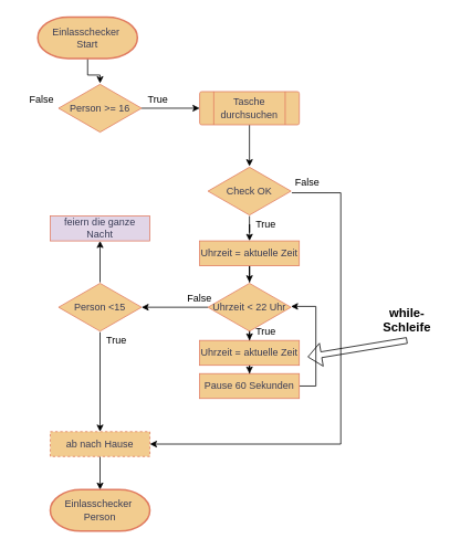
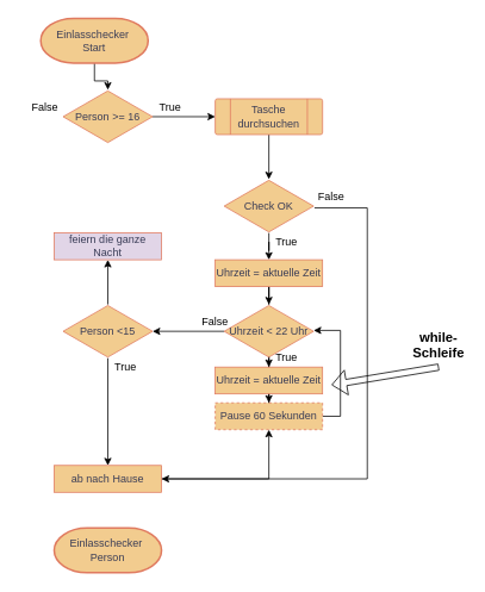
- <mxCell id="21" value="Pause 60 Sekunden" style="rounded=0;whiteSpace=wrap;html=1;strokeColor=#E07A5F;fontSize=12;fontColor=#393C56;fillColor=#F2CC8F;" vertex="1" parent="1"><mxGeometry x="240" y="450" width="120" height="30" as="geometry" /></mxCell>
+ <mxCell id="21" value="Pause 60 Sekunden" style="rounded=0;whiteSpace=wrap;html=1;strokeColor=#E07A5F;fontSize=12;fontColor=#393C56;fillColor=#F2CC8F;dashed=1;" vertex="1" parent="1"><mxGeometry x="240" y="450" width="120" height="30" as="geometry" /></mxCell>
- <mxCell id="28" value="ab nach Hause" style="rounded=0;whiteSpace=wrap;html=1;strokeColor=#E07A5F;fontSize=12;fontColor=#393C56;fillColor=#F2CC8F;dashed=1;" vertex="1" parent="1"><mxGeometry x="60" y="520" width="120" height="30" as="geometry" /></mxCell>
+ <mxCell id="28" value="ab nach Hause" style="rounded=0;whiteSpace=wrap;html=1;strokeColor=#E07A5F;fontSize=12;fontColor=#393C56;fillColor=#F2CC8F;" vertex="1" parent="1"><mxGeometry x="60" y="520" width="120" height="30" as="geometry" /></mxCell>
- <mxCell id="27" style="edgeStyle=orthogonalEdgeStyle;rounded=0;orthogonalLoop=1;jettySize=auto;html=1;entryX=0.5;entryY=0;entryDx=0;entryDy=0;entryPerimeter=0;" edge="1" parent="1" source="28" target="31"><mxGeometry relative="1" as="geometry" /></mxCell>
+ <mxCell id="27" style="edgeStyle=orthogonalEdgeStyle;rounded=0;orthogonalLoop=1;jettySize=auto;html=1;" edge="1" parent="1" source="28" target="21"><mxGeometry relative="1" as="geometry" /></mxCell>
